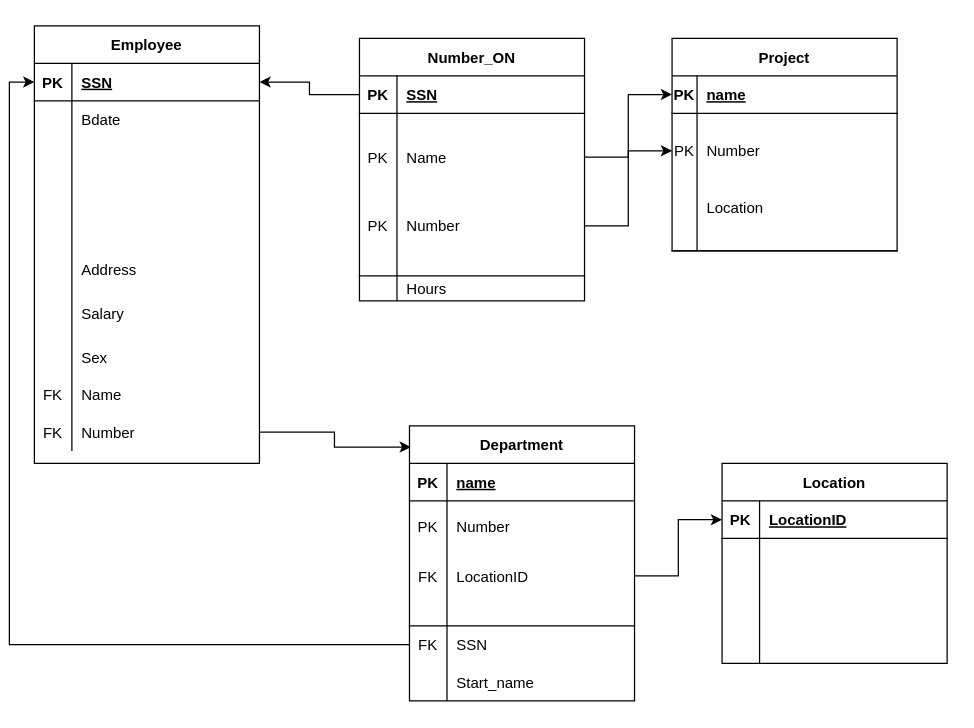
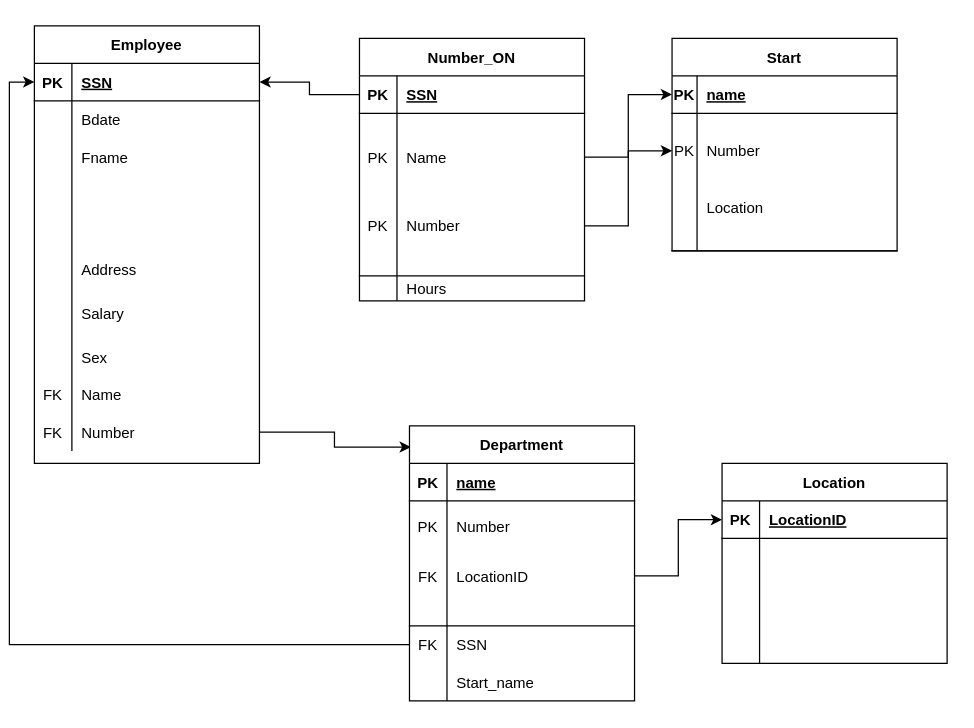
- <mxCell id="31" value="Project" style="shape=table;startSize=30;container=1;collapsible=1;childLayout=tableLayout;fixedRows=1;rowLines=0;fontStyle=1;align=center;resizeLast=1;" vertex="1" parent="1"><mxGeometry x="530" y="30" width="180" height="170" as="geometry" /></mxCell>
+ <mxCell id="31" value="Start" style="shape=table;startSize=30;container=1;collapsible=1;childLayout=tableLayout;fixedRows=1;rowLines=0;fontStyle=1;align=center;resizeLast=1;" vertex="1" parent="1"><mxGeometry x="530" y="30" width="180" height="170" as="geometry" /></mxCell>
+ <mxCell id="11" value="Fname" style="shape=partialRectangle;connectable=0;fillColor=none;top=0;left=0;bottom=0;right=0;align=left;spacingLeft=6;overflow=hidden;" vertex="1" parent="9"><mxGeometry x="30" width="150" height="30" as="geometry" /></mxCell>
